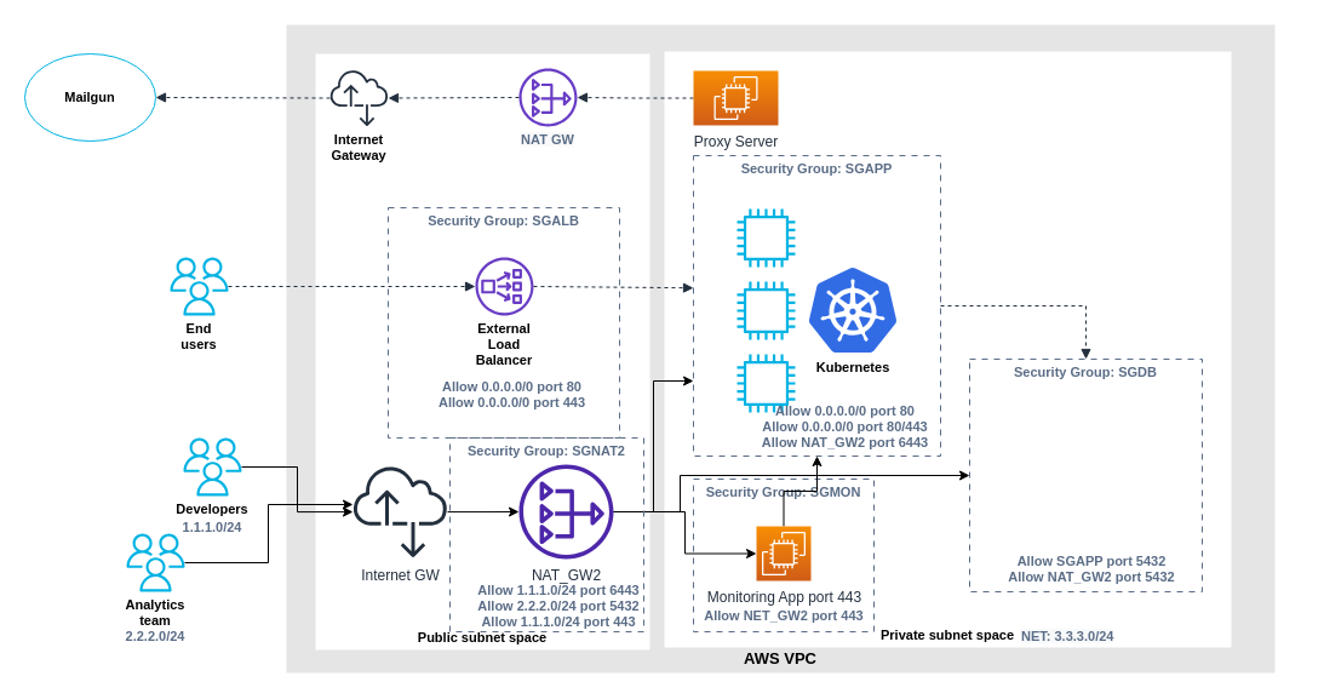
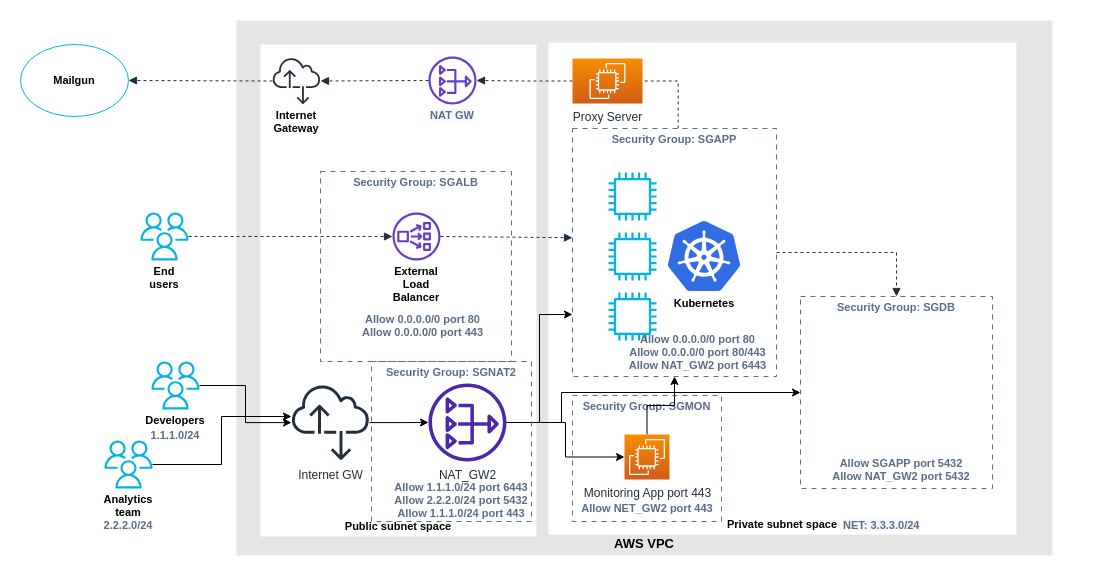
+ <mxCell id="45" value="" style="html=1;jettySize=18;fontSize=11;strokeColor=#232f3e;strokeOpacity=100;dashed=1;rounded=1;arcSize=0;edgeStyle=orthogonalEdgeStyle;startArrow=none;;endArrow=none;endFill=1;;exitX=0.518;exitY=-0.002;exitPerimeter=1;entryX=1;entryY=0.5;entryPerimeter=1;" edge="1" parent="1" source="5" target="44"><mxGeometry width="100" height="100" relative="1" as="geometry"><mxPoint x="677.752" y="128" as="sourcePoint" /><mxPoint x="476" y="80" as="targetPoint" /></mxGeometry></mxCell>
